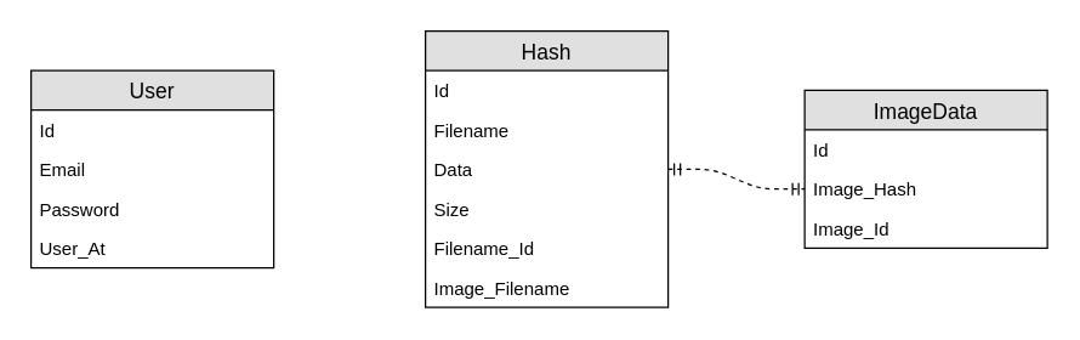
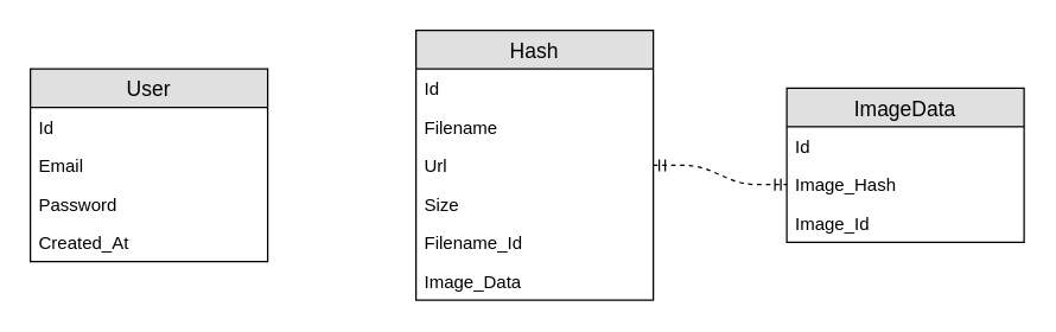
- <mxCell id="10" value="Data" style="text;strokeColor=none;fillColor=none;spacingLeft=4;spacingRight=4;overflow=hidden;rotatable=0;points=[[0,0.5],[1,0.5]];portConstraint=eastwest;fontSize=12;" parent="7" vertex="1"><mxGeometry y="78" width="160" height="26" as="geometry" /></mxCell>
+ <mxCell id="10" value="Url" style="text;strokeColor=none;fillColor=none;spacingLeft=4;spacingRight=4;overflow=hidden;rotatable=0;points=[[0,0.5],[1,0.5]];portConstraint=eastwest;fontSize=12;" parent="7" vertex="1"><mxGeometry y="78" width="160" height="26" as="geometry" /></mxCell>
- <mxCell id="6" value="User_At" style="text;strokeColor=none;fillColor=none;spacingLeft=4;spacingRight=4;overflow=hidden;rotatable=0;points=[[0,0.5],[1,0.5]];portConstraint=eastwest;fontSize=12;" parent="2" vertex="1"><mxGeometry y="104" width="160" height="26" as="geometry" /></mxCell>
+ <mxCell id="6" value="Created_At" style="text;strokeColor=none;fillColor=none;spacingLeft=4;spacingRight=4;overflow=hidden;rotatable=0;points=[[0,0.5],[1,0.5]];portConstraint=eastwest;fontSize=12;" parent="2" vertex="1"><mxGeometry y="104" width="160" height="26" as="geometry" /></mxCell>
- <mxCell id="13" value="Image_Filename" style="text;strokeColor=none;fillColor=none;spacingLeft=4;spacingRight=4;overflow=hidden;rotatable=0;points=[[0,0.5],[1,0.5]];portConstraint=eastwest;fontSize=12;" parent="7" vertex="1"><mxGeometry y="156" width="160" height="26" as="geometry" /></mxCell>
+ <mxCell id="13" value="Image_Data" style="text;strokeColor=none;fillColor=none;spacingLeft=4;spacingRight=4;overflow=hidden;rotatable=0;points=[[0,0.5],[1,0.5]];portConstraint=eastwest;fontSize=12;" parent="7" vertex="1"><mxGeometry y="156" width="160" height="26" as="geometry" /></mxCell>
